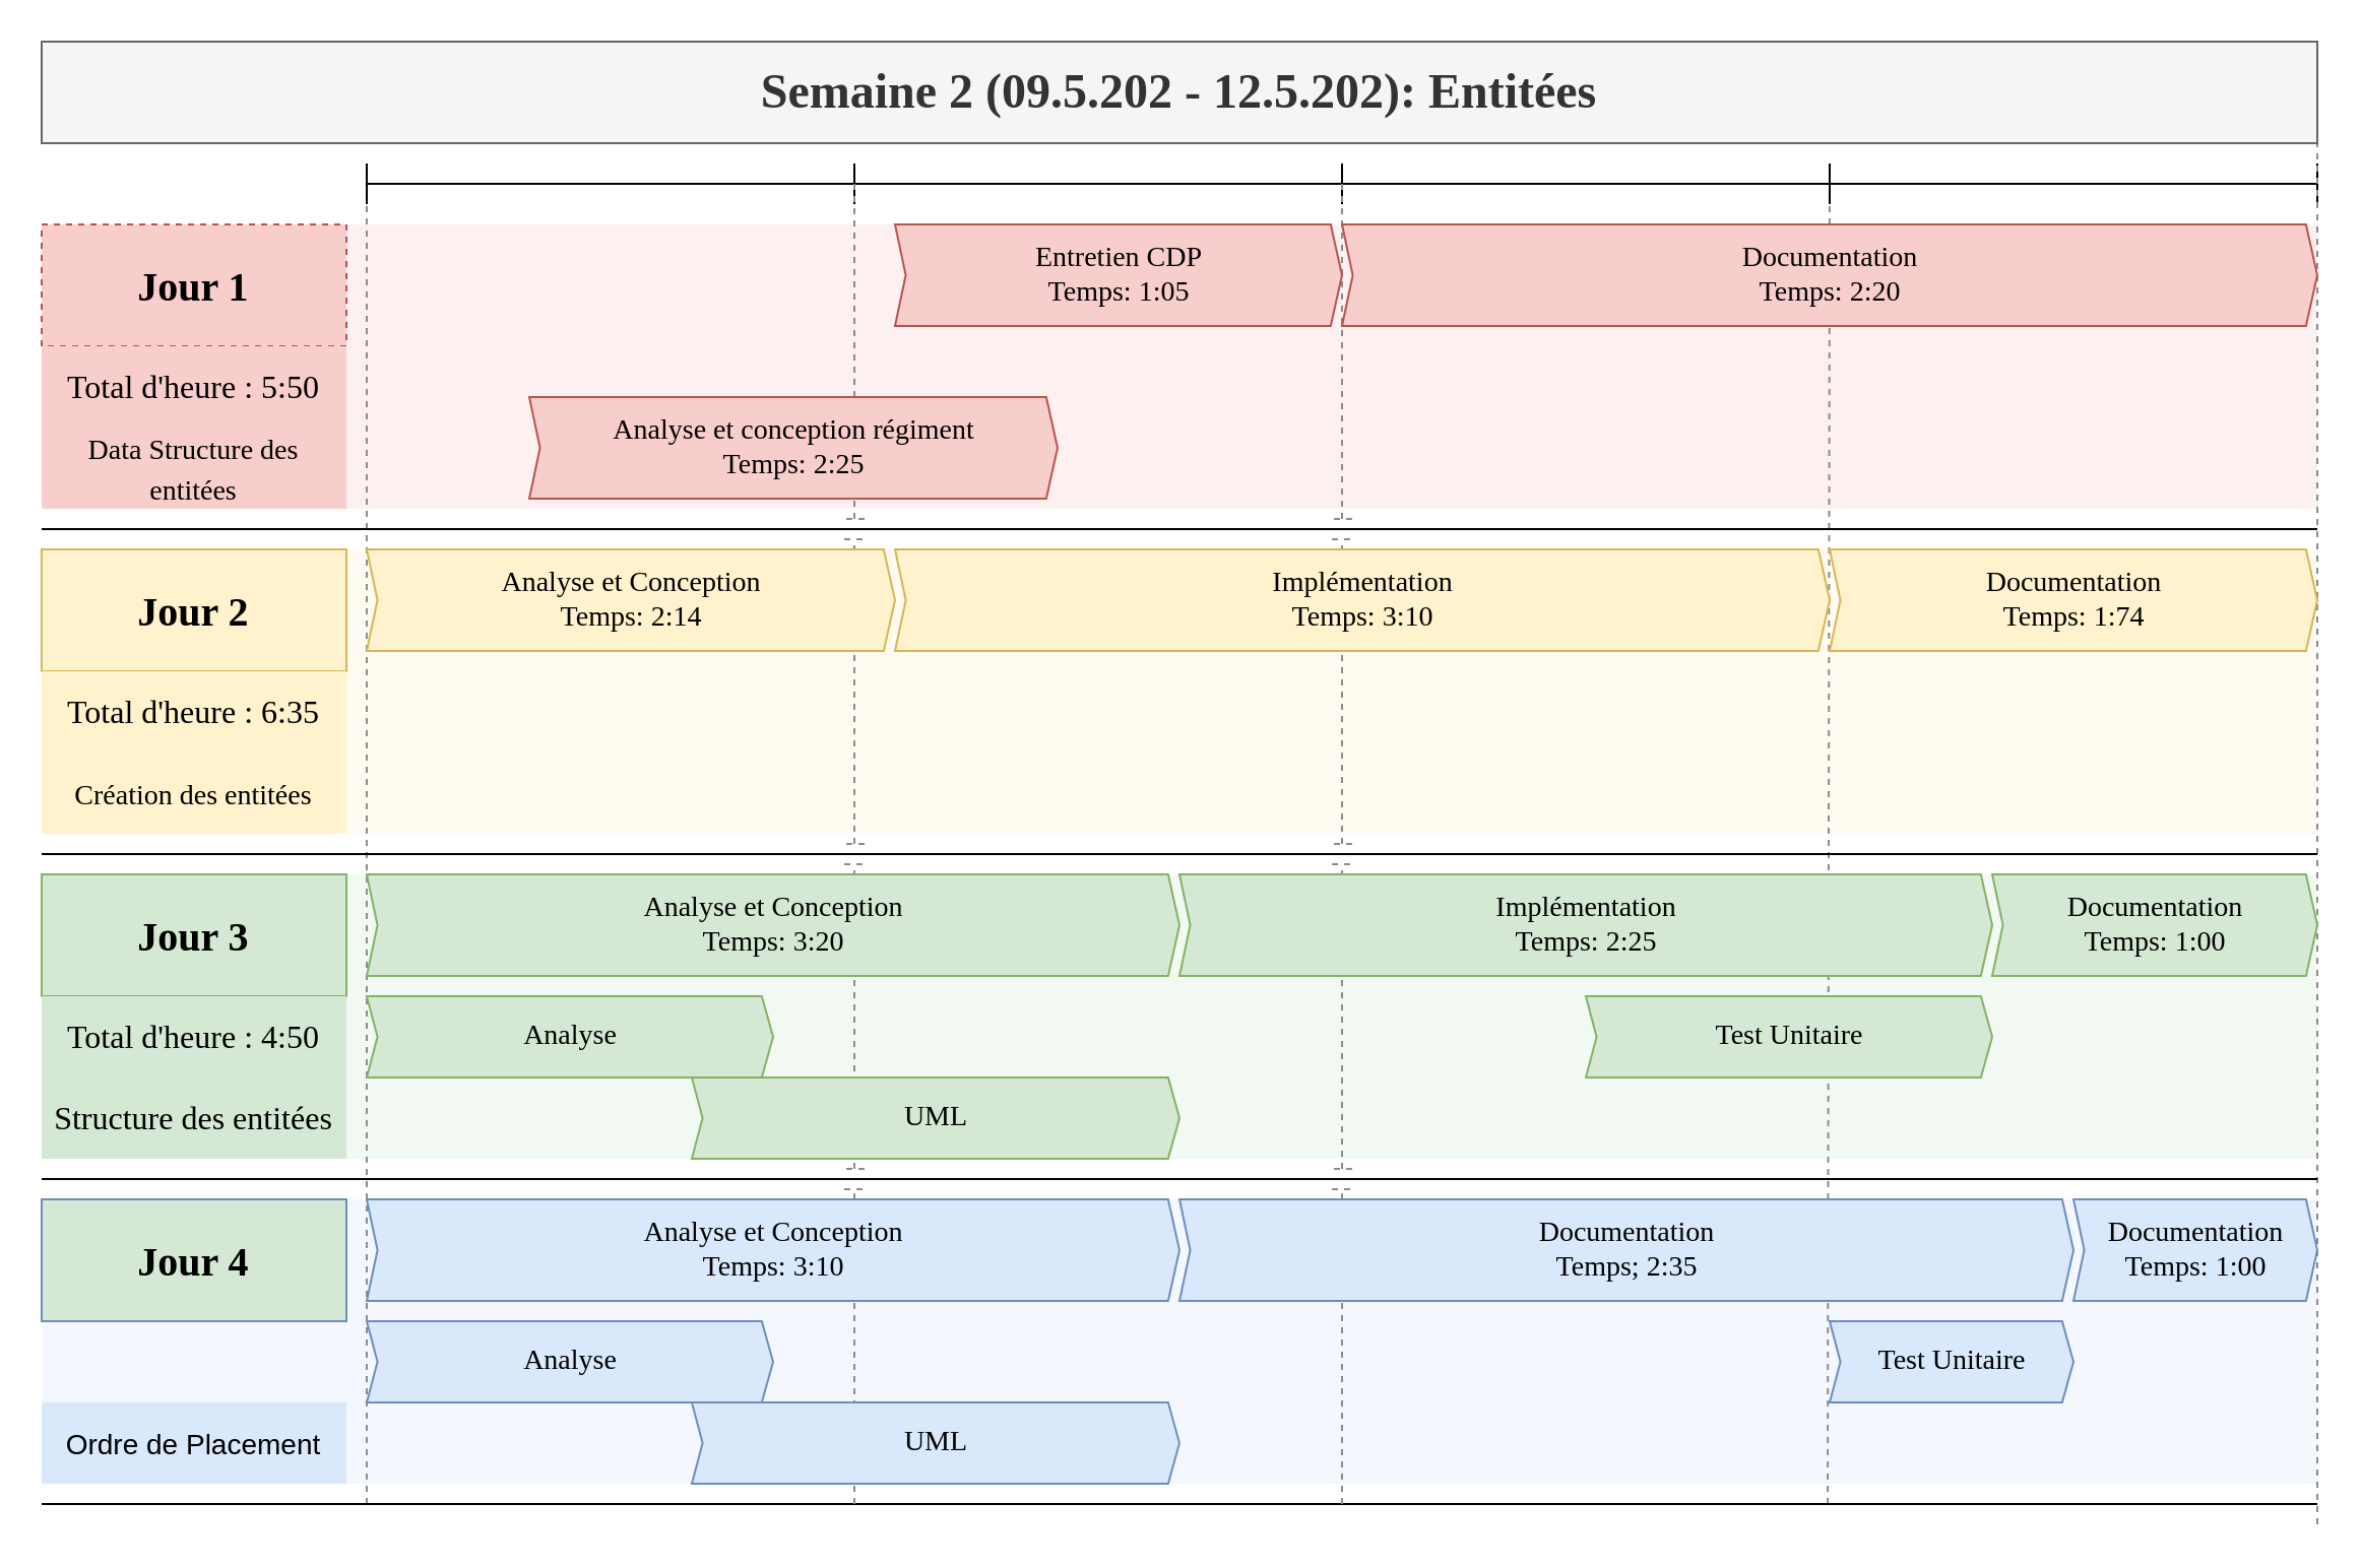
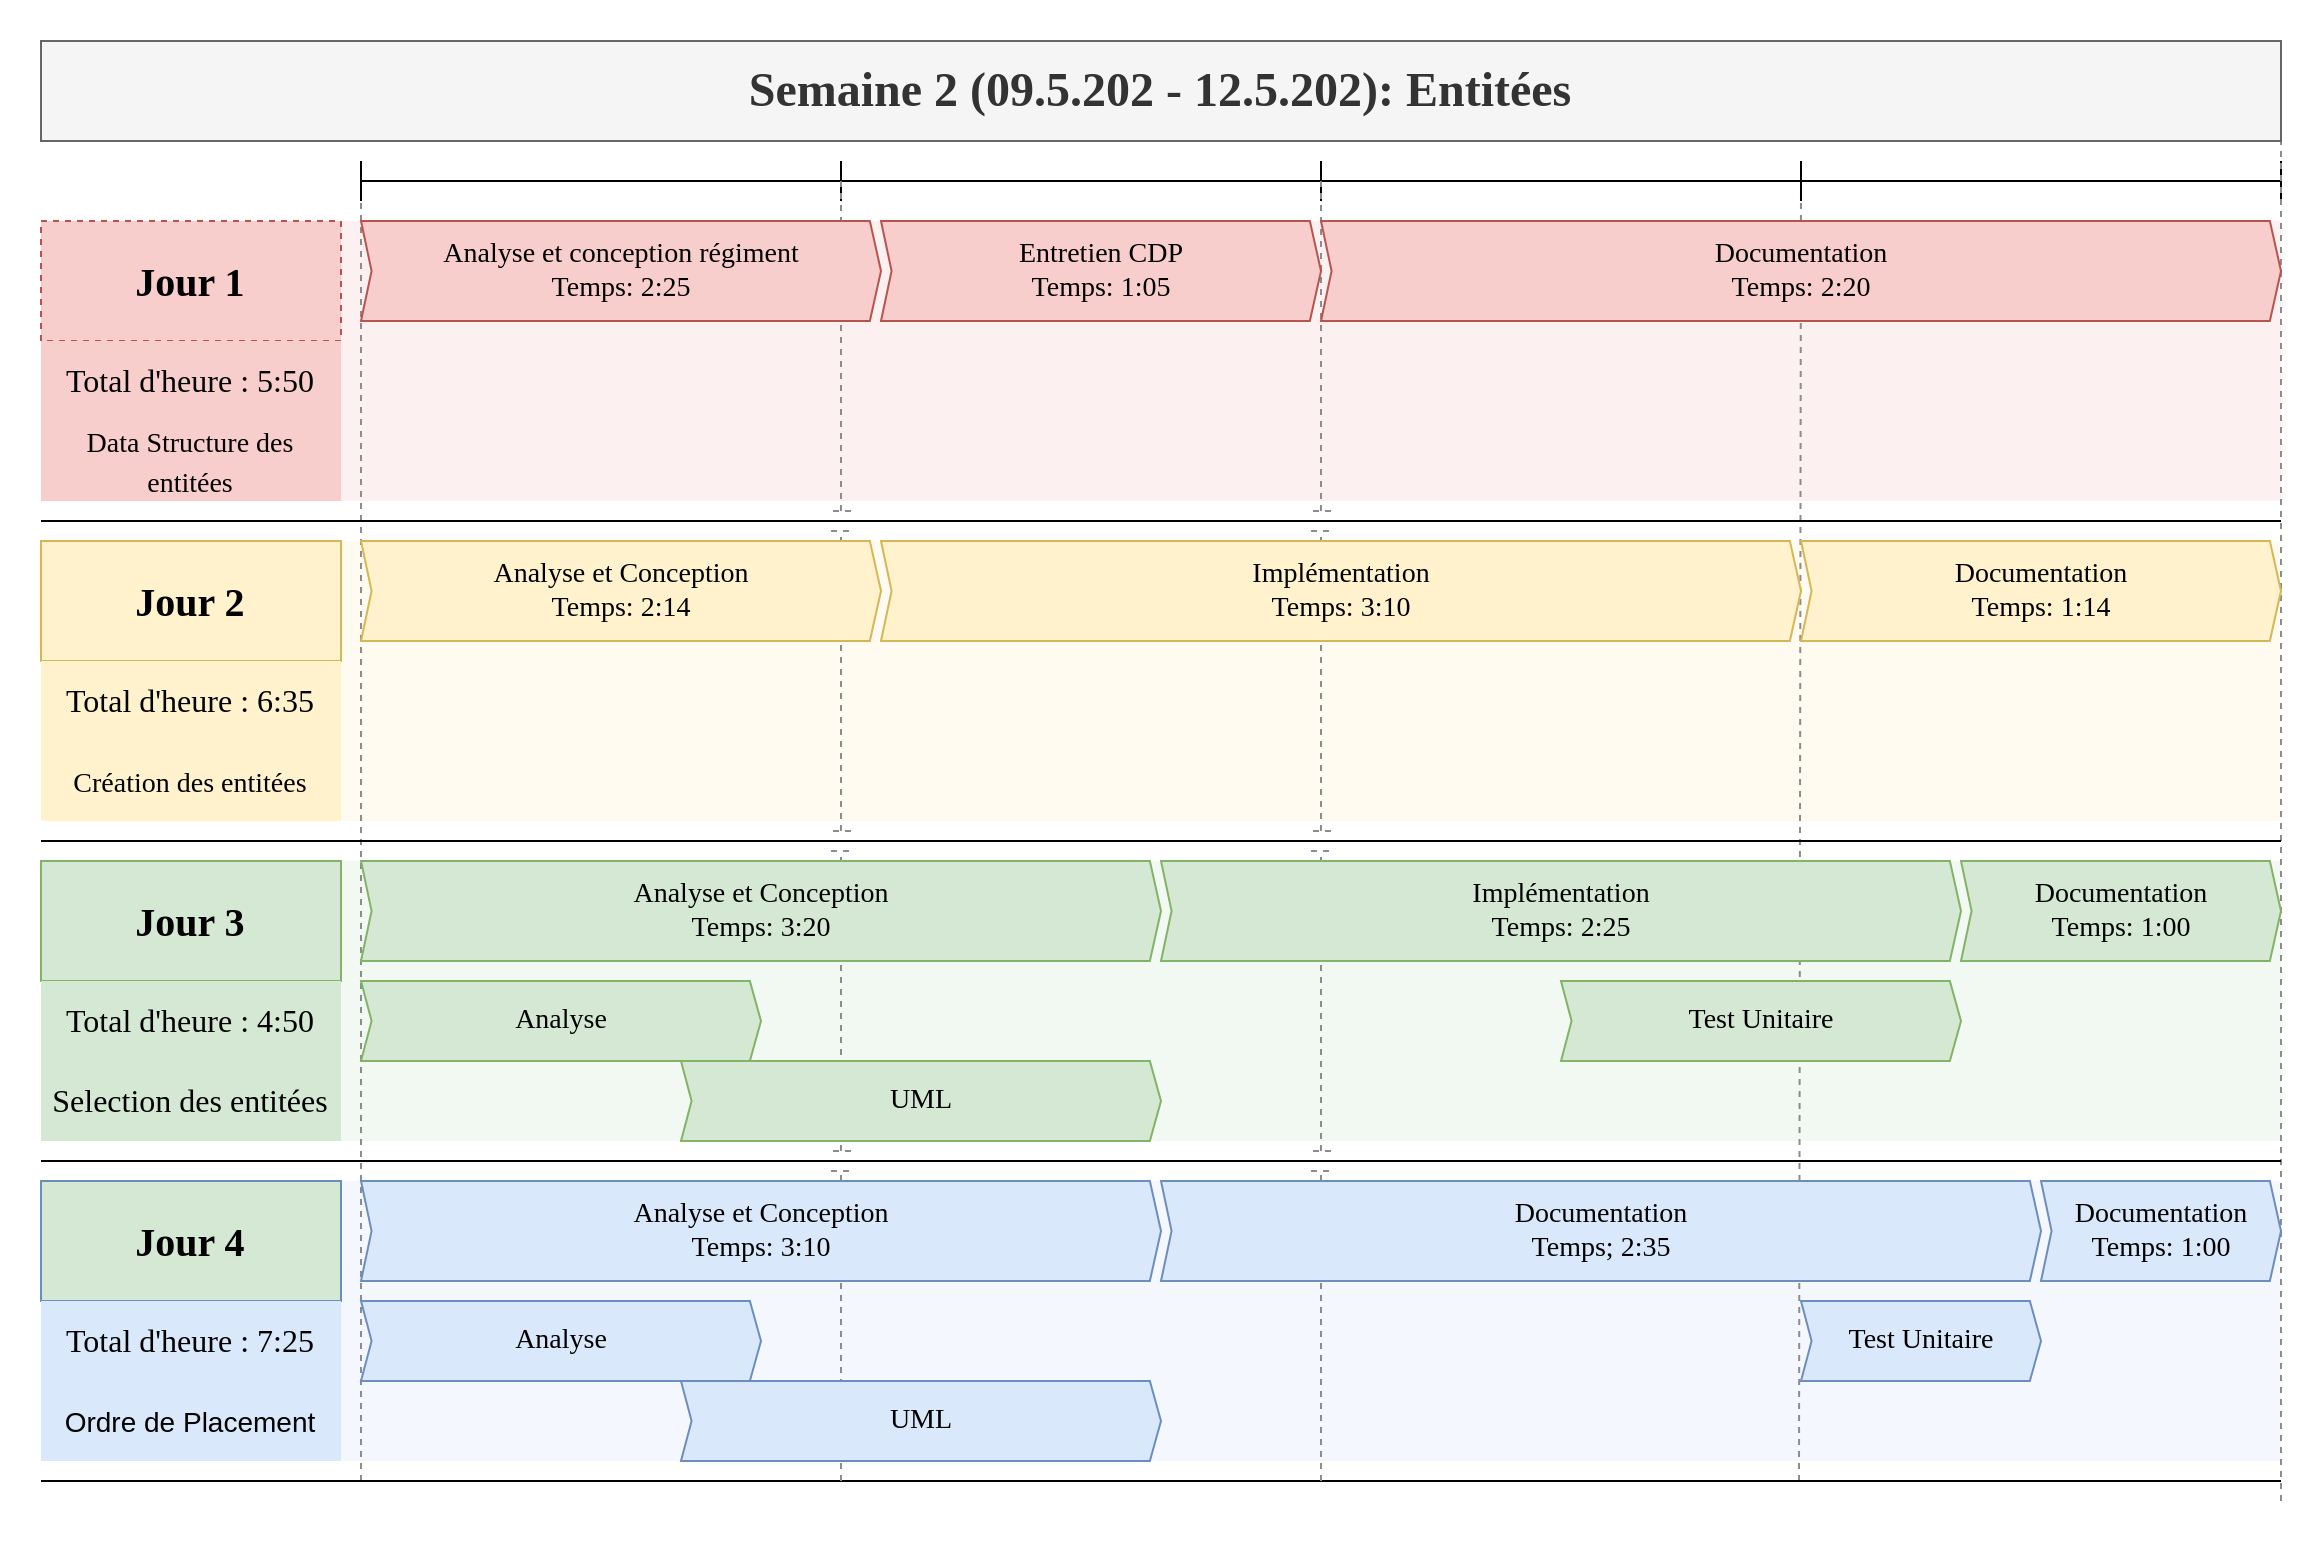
- <mxCell id="35" value="Analyse et conception régiment&lt;br&gt;Temps: 2:25" style="html=1;shape=mxgraph.infographic.ribbonSimple;notch1=5.29;notch2=5.57;align=center;verticalAlign=middle;fontSize=14;fontStyle=0;fillColor=#f8cecc;strokeColor=#b85450;fontFamily=Times New Roman;" parent="21" vertex="1"><mxGeometry x="260" y="195" width="260" height="50" as="geometry" /></mxCell>
+ <mxCell id="35" value="Analyse et conception régiment&lt;br&gt;Temps: 2:25" style="html=1;shape=mxgraph.infographic.ribbonSimple;notch1=5.29;notch2=5.57;align=center;verticalAlign=middle;fontSize=14;fontStyle=0;fillColor=#f8cecc;strokeColor=#b85450;fontFamily=Times New Roman;" parent="21" vertex="1"><mxGeometry x="180" y="110" width="260" height="50" as="geometry" /></mxCell>
- <mxCell id="27" value="Documentation&lt;br&gt;Temps: 1:74" style="html=1;shape=mxgraph.infographic.ribbonSimple;notch1=5.29;notch2=5.57;align=center;verticalAlign=middle;fontSize=14;fontStyle=0;fillColor=#fff2cc;strokeColor=#d6b656;gradientDirection=east;fontFamily=Times New Roman;" parent="21" vertex="1"><mxGeometry x="900" y="270" width="240" height="50" as="geometry" /></mxCell>
+ <mxCell id="27" value="Documentation&lt;br&gt;Temps: 1:14" style="html=1;shape=mxgraph.infographic.ribbonSimple;notch1=5.29;notch2=5.57;align=center;verticalAlign=middle;fontSize=14;fontStyle=0;fillColor=#fff2cc;strokeColor=#d6b656;gradientDirection=east;fontFamily=Times New Roman;" parent="21" vertex="1"><mxGeometry x="900" y="270" width="240" height="50" as="geometry" /></mxCell>
- <mxCell id="47" value="Structure des entitées" style="rounded=0;whiteSpace=wrap;html=1;fillColor=#d5e8d4;strokeColor=none;fontSize=16;fontFamily=Times New Roman;" parent="21" vertex="1"><mxGeometry x="20" y="530" width="150" height="40" as="geometry" /></mxCell>
+ <mxCell id="47" value="Selection des entitées" style="rounded=0;whiteSpace=wrap;html=1;fillColor=#d5e8d4;strokeColor=none;fontSize=16;fontFamily=Times New Roman;" parent="21" vertex="1"><mxGeometry x="20" y="530" width="150" height="40" as="geometry" /></mxCell>
+ <mxCell id="39" value="Total d'heure : 7:25" style="rounded=0;whiteSpace=wrap;html=1;fillColor=#dae8fc;strokeColor=none;fontSize=16;fontFamily=Times New Roman;" parent="21" vertex="1"><mxGeometry x="20" y="650" width="150" height="40" as="geometry" /></mxCell>
